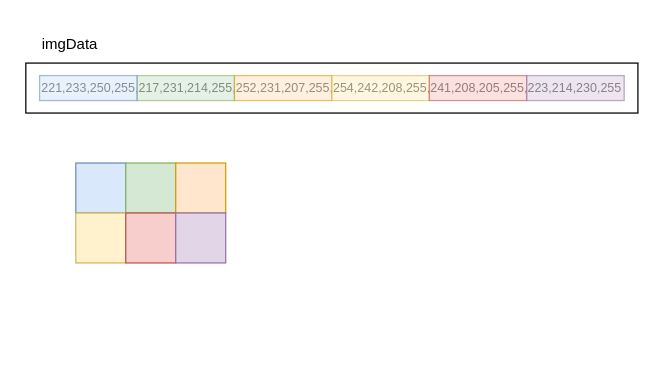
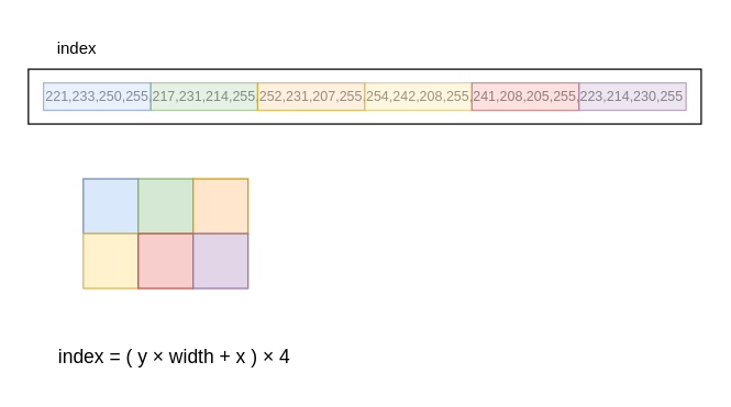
- <mxCell id="3" value="imgData" style="text;html=1;align=center;verticalAlign=middle;resizable=0;points=[];autosize=1;strokeColor=none;fillColor=none;" vertex="1" parent="1"><mxGeometry x="20" y="20" width="70" height="30" as="geometry" /></mxCell>
+ <mxCell id="3" value="index" style="text;html=1;align=center;verticalAlign=middle;resizable=0;points=[];autosize=1;strokeColor=none;fillColor=none;" vertex="1" parent="1"><mxGeometry x="20" y="20" width="70" height="30" as="geometry" /></mxCell>
+ <mxCell id="16" value="index = ( y × width + x ) × 4" style="text;html=1;align=center;verticalAlign=middle;resizable=0;points=[];autosize=1;strokeColor=none;fillColor=none;fontSize=14;" vertex="1" parent="1"><mxGeometry x="31" y="245" width="190" height="30" as="geometry" /></mxCell>
